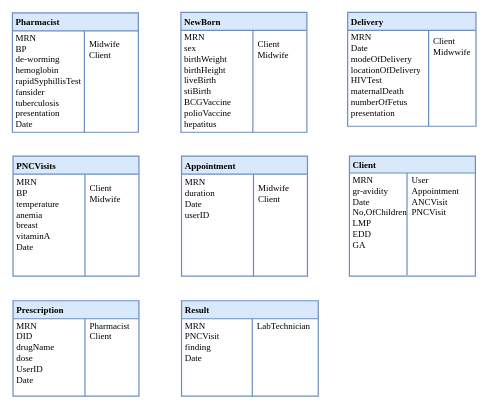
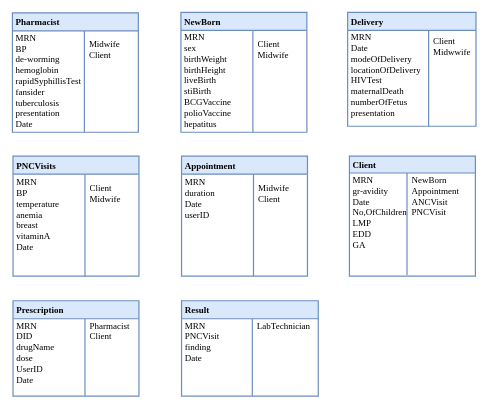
- <mxCell id="25" value="&lt;div style=&quot;font-size: 15px;&quot;&gt;User&lt;br&gt;&lt;/div&gt;&lt;div style=&quot;font-size: 15px;&quot;&gt;Appointment&lt;/div&gt;&lt;div style=&quot;font-size: 15px;&quot;&gt;ANCVisit&lt;/div&gt;&lt;div style=&quot;font-size: 15px;&quot;&gt;PNCVisit&lt;/div&gt;&lt;div style=&quot;font-size: 15px;&quot;&gt;&lt;br&gt;&lt;/div&gt;&lt;div style=&quot;font-size: 15px;&quot;&gt;&lt;br style=&quot;font-size: 15px;&quot;&gt;&lt;/div&gt;&lt;div style=&quot;font-size: 15px;&quot;&gt;&lt;br style=&quot;font-size: 15px;&quot;&gt;&lt;/div&gt;&lt;div style=&quot;font-size: 15px;&quot;&gt;&lt;br style=&quot;font-size: 15px;&quot;&gt;&lt;/div&gt;&lt;div style=&quot;font-size: 15px;&quot;&gt;&lt;br style=&quot;font-size: 15px;&quot;&gt;&lt;/div&gt;&lt;div style=&quot;font-size: 15px;&quot;&gt;&lt;br style=&quot;font-size: 15px;&quot;&gt;&lt;/div&gt;" style="shape=partialRectangle;html=1;whiteSpace=wrap;connectable=0;fillColor=none;top=0;left=0;bottom=0;right=0;align=left;spacingLeft=6;overflow=hidden;fontFamily=Times New Roman;fontSize=15;" parent="23" vertex="1"><mxGeometry x="96" width="114" height="170" as="geometry"><mxRectangle width="114" height="170" as="alternateBounds" /></mxGeometry></mxCell>
+ <mxCell id="25" value="&lt;div style=&quot;font-size: 15px;&quot;&gt;NewBorn&lt;br&gt;&lt;/div&gt;&lt;div style=&quot;font-size: 15px;&quot;&gt;Appointment&lt;/div&gt;&lt;div style=&quot;font-size: 15px;&quot;&gt;ANCVisit&lt;/div&gt;&lt;div style=&quot;font-size: 15px;&quot;&gt;PNCVisit&lt;/div&gt;&lt;div style=&quot;font-size: 15px;&quot;&gt;&lt;br&gt;&lt;/div&gt;&lt;div style=&quot;font-size: 15px;&quot;&gt;&lt;br style=&quot;font-size: 15px;&quot;&gt;&lt;/div&gt;&lt;div style=&quot;font-size: 15px;&quot;&gt;&lt;br style=&quot;font-size: 15px;&quot;&gt;&lt;/div&gt;&lt;div style=&quot;font-size: 15px;&quot;&gt;&lt;br style=&quot;font-size: 15px;&quot;&gt;&lt;/div&gt;&lt;div style=&quot;font-size: 15px;&quot;&gt;&lt;br style=&quot;font-size: 15px;&quot;&gt;&lt;/div&gt;&lt;div style=&quot;font-size: 15px;&quot;&gt;&lt;br style=&quot;font-size: 15px;&quot;&gt;&lt;/div&gt;" style="shape=partialRectangle;html=1;whiteSpace=wrap;connectable=0;fillColor=none;top=0;left=0;bottom=0;right=0;align=left;spacingLeft=6;overflow=hidden;fontFamily=Times New Roman;fontSize=15;" parent="23" vertex="1"><mxGeometry x="96" width="114" height="170" as="geometry"><mxRectangle width="114" height="170" as="alternateBounds" /></mxGeometry></mxCell>
